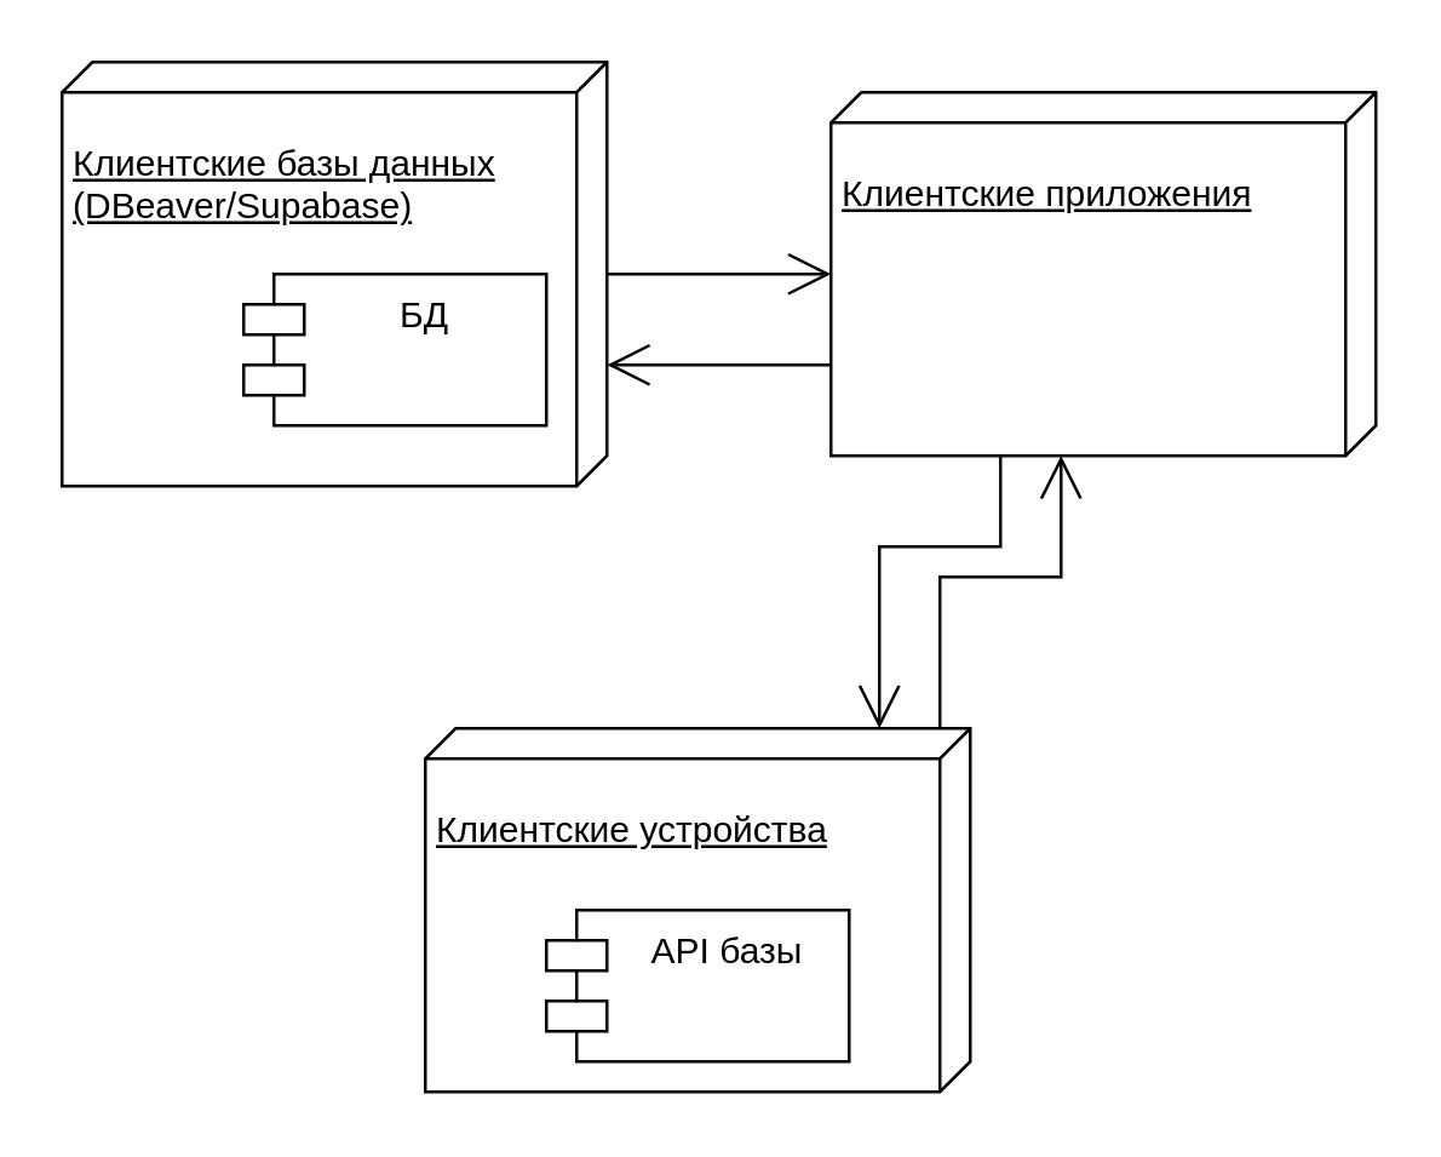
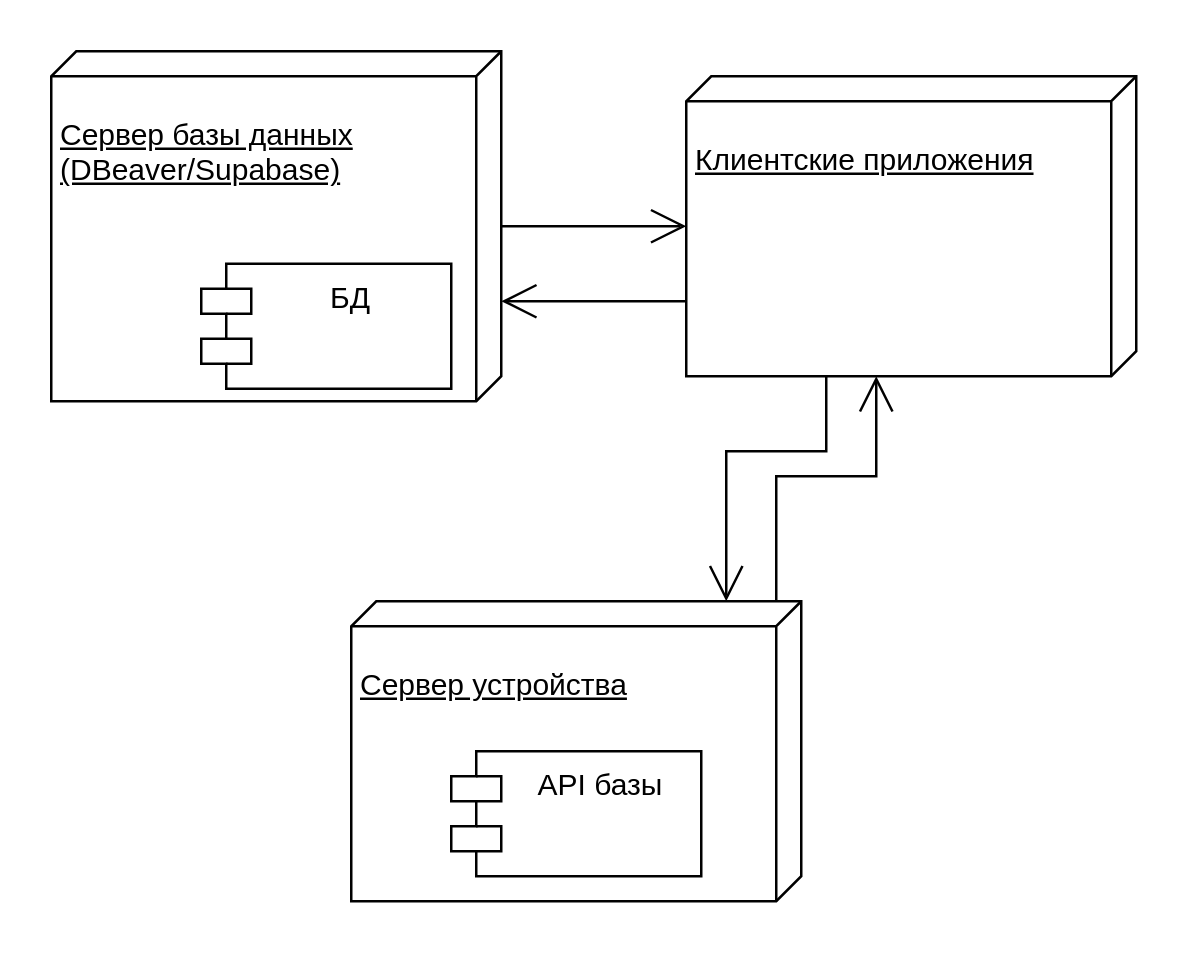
- <mxCell id="2" value="&lt;p data-pm-slice=&quot;1 1 [&amp;quot;list&amp;quot;,{&amp;quot;spread&amp;quot;:false,&amp;quot;start&amp;quot;:2861,&amp;quot;end&amp;quot;:3035},&amp;quot;regular_list_item&amp;quot;,{&amp;quot;start&amp;quot;:2861,&amp;quot;end&amp;quot;:2900}]&quot;&gt;Клиентские базы данных (DBeaver/Supabase)&lt;/p&gt;" style="verticalAlign=top;align=left;spacingTop=8;spacingLeft=2;spacingRight=12;shape=cube;size=10;direction=south;fontStyle=4;html=1;whiteSpace=wrap;" parent="1" vertex="1"><mxGeometry x="20" y="20" width="180" height="140" as="geometry" /></mxCell>
+ <mxCell id="2" value="&lt;p data-pm-slice=&quot;1 1 [&amp;quot;list&amp;quot;,{&amp;quot;spread&amp;quot;:false,&amp;quot;start&amp;quot;:2861,&amp;quot;end&amp;quot;:3035},&amp;quot;regular_list_item&amp;quot;,{&amp;quot;start&amp;quot;:2861,&amp;quot;end&amp;quot;:2900}]&quot;&gt;Сервер базы данных (DBeaver/Supabase)&lt;/p&gt;" style="verticalAlign=top;align=left;spacingTop=8;spacingLeft=2;spacingRight=12;shape=cube;size=10;direction=south;fontStyle=4;html=1;whiteSpace=wrap;" parent="1" vertex="1"><mxGeometry x="20" y="20" width="180" height="140" as="geometry" /></mxCell>
- <mxCell id="6" value="БД" style="shape=module;align=left;spacingLeft=20;align=center;verticalAlign=top;whiteSpace=wrap;html=1;" parent="1" vertex="1"><mxGeometry x="80" y="90" width="100" height="50" as="geometry" /></mxCell>
+ <mxCell id="6" value="БД" style="shape=module;align=left;spacingLeft=20;align=center;verticalAlign=top;whiteSpace=wrap;html=1;" parent="1" vertex="1"><mxGeometry x="80" y="105" width="100" height="50" as="geometry" /></mxCell>
- <mxCell id="4" value="&lt;p data-pm-slice=&quot;1 1 [&amp;quot;list&amp;quot;,{&amp;quot;spread&amp;quot;:false,&amp;quot;start&amp;quot;:2861,&amp;quot;end&amp;quot;:3035},&amp;quot;regular_list_item&amp;quot;,{&amp;quot;start&amp;quot;:2952,&amp;quot;end&amp;quot;:3035}]&quot;&gt;Клиентские устройства&lt;/p&gt;" style="verticalAlign=top;align=left;spacingTop=8;spacingLeft=2;spacingRight=12;shape=cube;size=10;direction=south;fontStyle=4;html=1;whiteSpace=wrap;" parent="1" vertex="1"><mxGeometry x="140" y="240" width="180" height="120" as="geometry" /></mxCell>
+ <mxCell id="4" value="&lt;p data-pm-slice=&quot;1 1 [&amp;quot;list&amp;quot;,{&amp;quot;spread&amp;quot;:false,&amp;quot;start&amp;quot;:2861,&amp;quot;end&amp;quot;:3035},&amp;quot;regular_list_item&amp;quot;,{&amp;quot;start&amp;quot;:2952,&amp;quot;end&amp;quot;:3035}]&quot;&gt;Сервер устройства&lt;/p&gt;" style="verticalAlign=top;align=left;spacingTop=8;spacingLeft=2;spacingRight=12;shape=cube;size=10;direction=south;fontStyle=4;html=1;whiteSpace=wrap;" parent="1" vertex="1"><mxGeometry x="140" y="240" width="180" height="120" as="geometry" /></mxCell>
